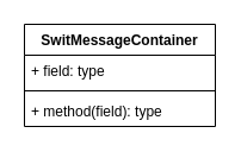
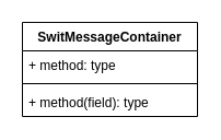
- <mxCell id="3" value="+ field: type" style="text;strokeColor=none;fillColor=none;align=left;verticalAlign=top;spacingLeft=4;spacingRight=4;overflow=hidden;rotatable=0;points=[[0,0.5],[1,0.5]];portConstraint=eastwest;" vertex="1" parent="2"><mxGeometry y="26" width="160" height="26" as="geometry" /></mxCell>
+ <mxCell id="3" value="+ method: type" style="text;strokeColor=none;fillColor=none;align=left;verticalAlign=top;spacingLeft=4;spacingRight=4;overflow=hidden;rotatable=0;points=[[0,0.5],[1,0.5]];portConstraint=eastwest;" vertex="1" parent="2"><mxGeometry y="26" width="160" height="26" as="geometry" /></mxCell>
